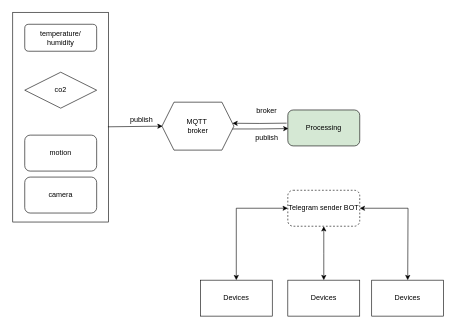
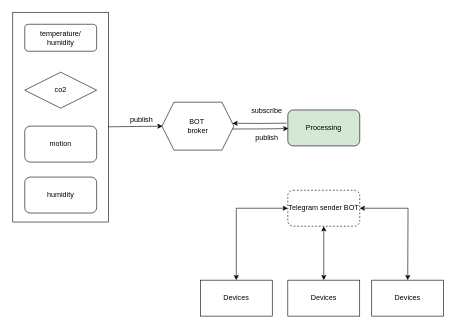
- <mxCell id="9" value="broker" style="text;html=1;align=center;verticalAlign=middle;whiteSpace=wrap;rounded=0;" parent="1" vertex="1"><mxGeometry x="399" y="170" width="90" height="30" as="geometry" /></mxCell>
+ <mxCell id="9" value="subscribe" style="text;html=1;align=center;verticalAlign=middle;whiteSpace=wrap;rounded=0;" parent="1" vertex="1"><mxGeometry x="399" y="170" width="90" height="30" as="geometry" /></mxCell>
- <mxCell id="4" value="MQTT&amp;nbsp;&lt;div&gt;broker&lt;/div&gt;" style="shape=hexagon;perimeter=hexagonPerimeter2;whiteSpace=wrap;html=1;fixedSize=1;" parent="1" vertex="1"><mxGeometry x="269" y="170" width="120" height="80" as="geometry" /></mxCell>
+ <mxCell id="4" value="BOT&amp;nbsp;&lt;div&gt;broker&lt;/div&gt;" style="shape=hexagon;perimeter=hexagonPerimeter2;whiteSpace=wrap;html=1;fixedSize=1;" parent="1" vertex="1"><mxGeometry x="269" y="170" width="120" height="80" as="geometry" /></mxCell>
- <mxCell id="7" value="motion" style="rounded=1;whiteSpace=wrap;html=1;" parent="1" vertex="1"><mxGeometry x="40" y="225" width="120" height="60" as="geometry" /></mxCell>
+ <mxCell id="7" value="motion" style="rounded=1;whiteSpace=wrap;html=1;" parent="1" vertex="1"><mxGeometry x="40" y="210" width="120" height="60" as="geometry" /></mxCell>
- <mxCell id="12" value="&lt;span style=&quot;text-align: left;&quot;&gt;camera&lt;/span&gt;" style="rounded=1;whiteSpace=wrap;html=1;" parent="1" vertex="1"><mxGeometry x="40" y="295" width="120" height="60" as="geometry" /></mxCell>
+ <mxCell id="12" value="&lt;span style=&quot;text-align: left;&quot;&gt;humidity&lt;/span&gt;" style="rounded=1;whiteSpace=wrap;html=1;" parent="1" vertex="1"><mxGeometry x="40" y="295" width="120" height="60" as="geometry" /></mxCell>
